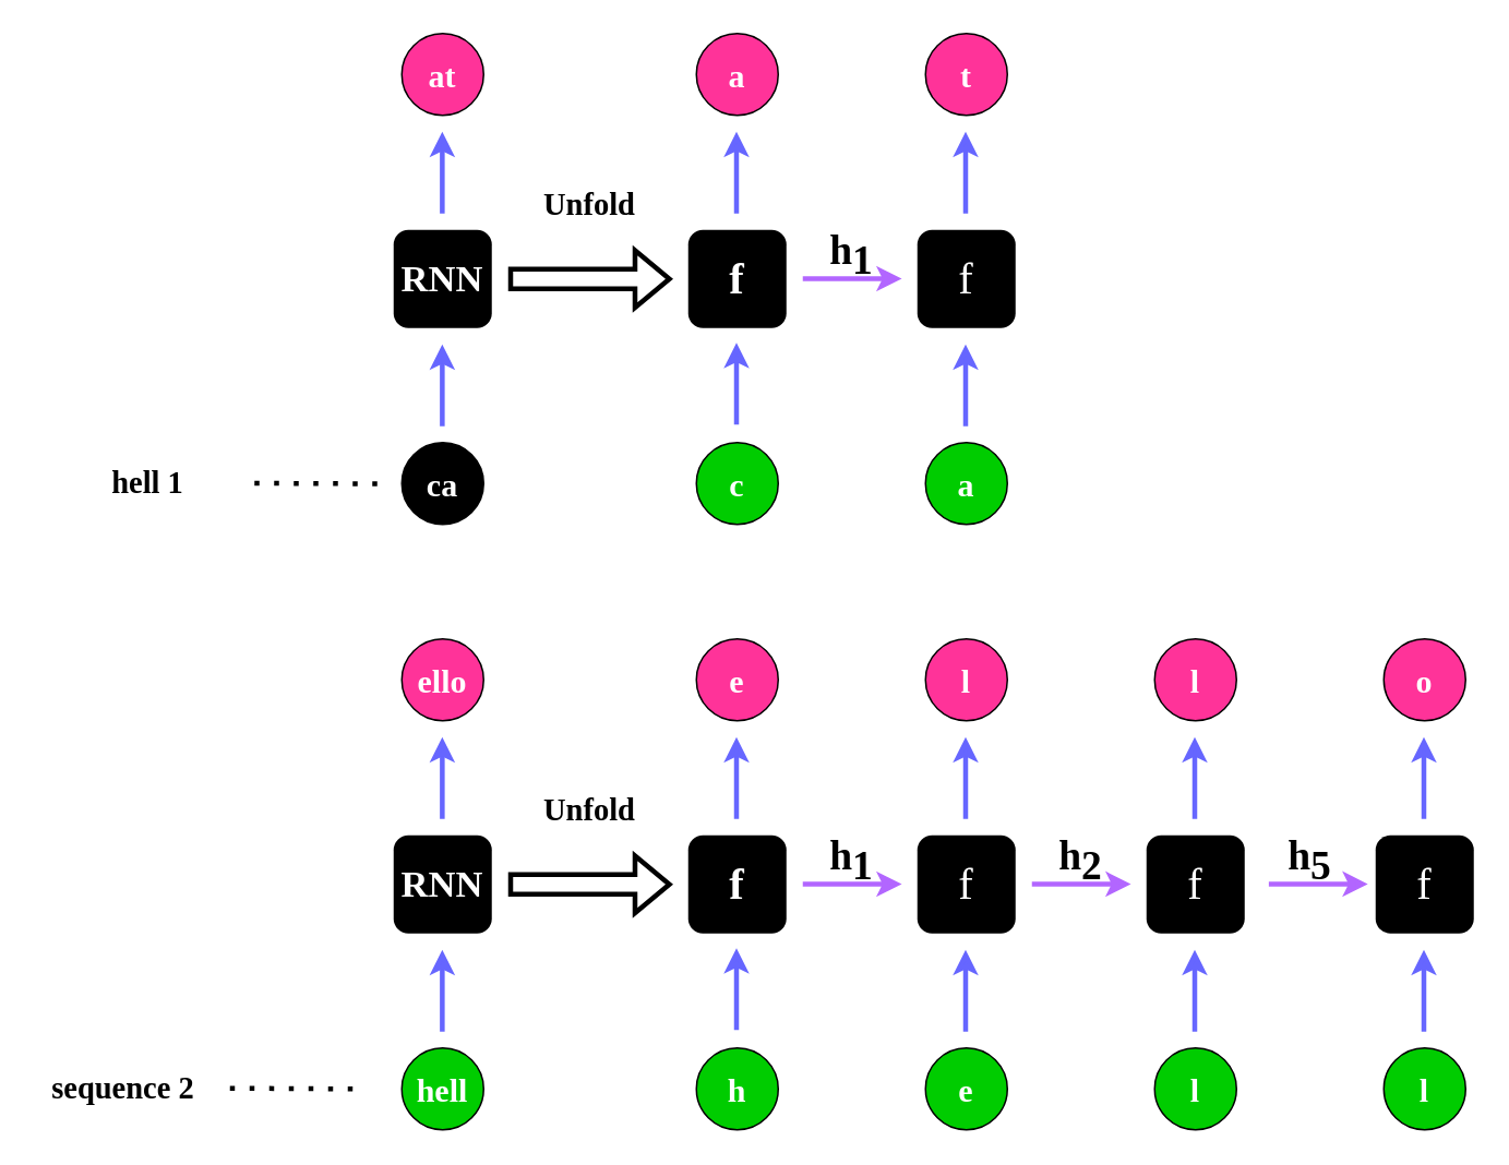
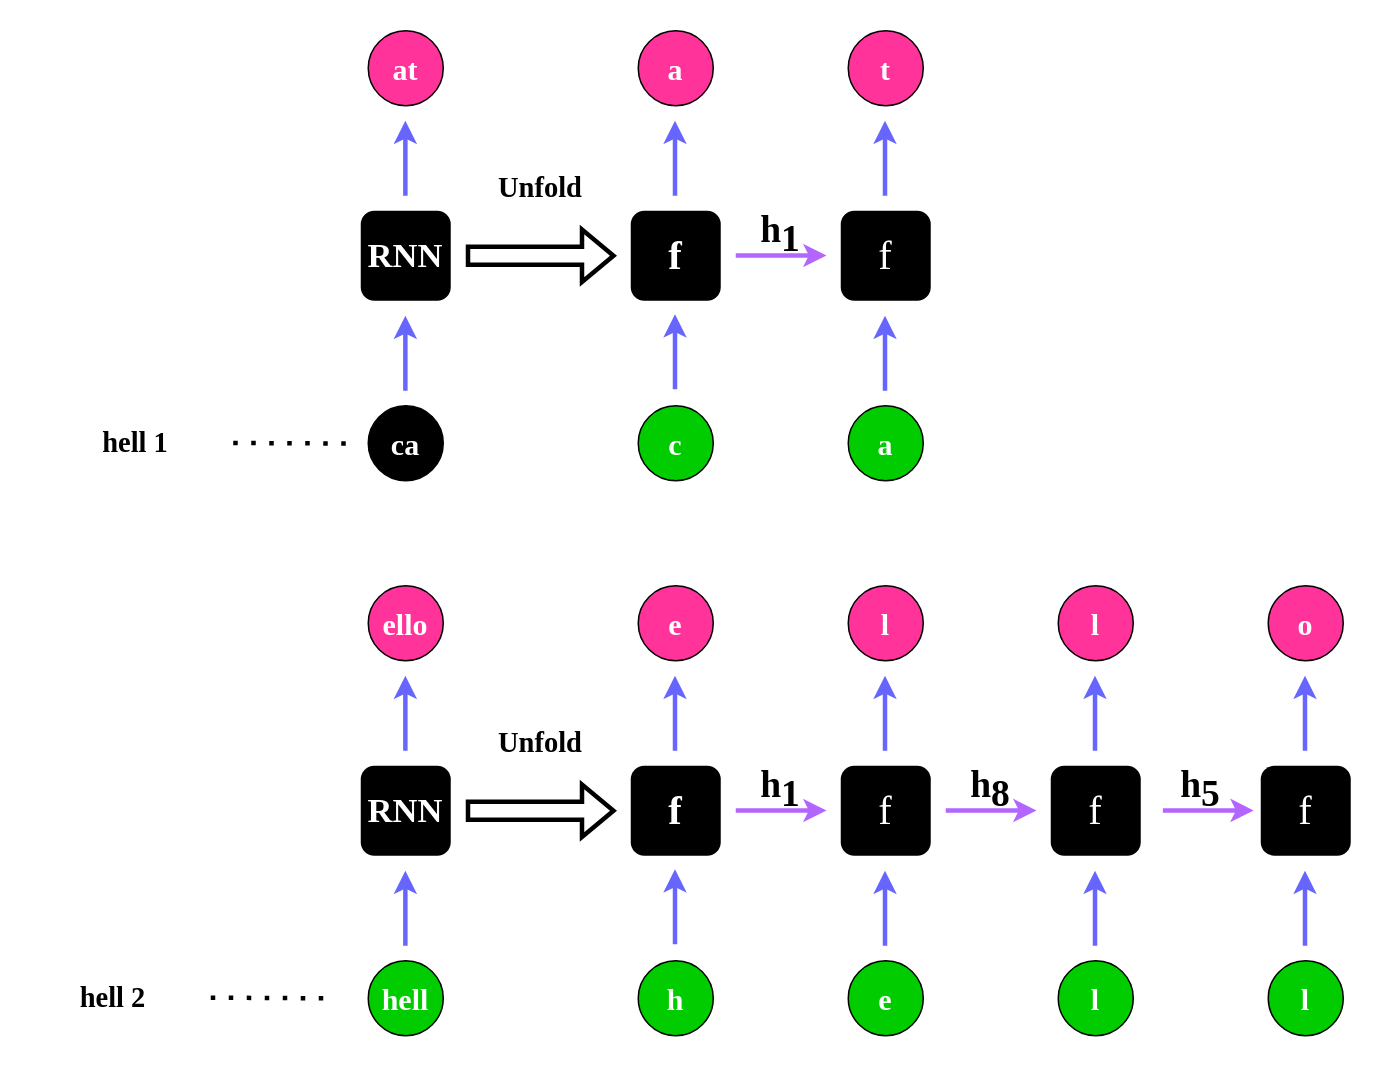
- <mxCell id="26" value="&lt;font style=&quot;font-size: 25px;&quot;&gt;&lt;span style=&quot;font-size: 25px;&quot;&gt;&lt;span style=&quot;font-size: 25px;&quot;&gt;h&lt;/span&gt;&lt;span style=&quot;font-size: 25px;&quot;&gt;&lt;sub style=&quot;font-size: 25px;&quot;&gt;2&lt;/sub&gt;&lt;/span&gt;&lt;/span&gt;&lt;/font&gt;" style="text;html=1;align=center;verticalAlign=middle;whiteSpace=wrap;rounded=0;fontFamily=Italianno;fontSource=https%3A%2F%2Ffonts.googleapis.com%2Fcss%3Ffamily%3DItalianno;fontSize=25;fontStyle=1" parent="1" vertex="1"><mxGeometry x="630" y="510" width="60" height="30" as="geometry" /></mxCell>
+ <mxCell id="26" value="&lt;font style=&quot;font-size: 25px;&quot;&gt;&lt;span style=&quot;font-size: 25px;&quot;&gt;&lt;span style=&quot;font-size: 25px;&quot;&gt;h&lt;/span&gt;&lt;span style=&quot;font-size: 25px;&quot;&gt;&lt;sub style=&quot;font-size: 25px;&quot;&gt;8&lt;/sub&gt;&lt;/span&gt;&lt;/span&gt;&lt;/font&gt;" style="text;html=1;align=center;verticalAlign=middle;whiteSpace=wrap;rounded=0;fontFamily=Italianno;fontSource=https%3A%2F%2Ffonts.googleapis.com%2Fcss%3Ffamily%3DItalianno;fontSize=25;fontStyle=1" parent="1" vertex="1"><mxGeometry x="630" y="510" width="60" height="30" as="geometry" /></mxCell>
- <mxCell id="57" value="&lt;b&gt;&lt;font style=&quot;font-size: 19px;&quot; face=&quot;Ubuntu&quot;&gt;sequence 2&lt;/font&gt;&lt;/b&gt;" style="text;html=1;align=center;verticalAlign=middle;whiteSpace=wrap;rounded=0;" parent="1" vertex="1"><mxGeometry x="20" y="650" width="110" height="30" as="geometry" /></mxCell>
+ <mxCell id="57" value="&lt;b&gt;&lt;font style=&quot;font-size: 19px;&quot; face=&quot;Ubuntu&quot;&gt;hell 2&lt;/font&gt;&lt;/b&gt;" style="text;html=1;align=center;verticalAlign=middle;whiteSpace=wrap;rounded=0;" parent="1" vertex="1"><mxGeometry x="20" y="650" width="110" height="30" as="geometry" /></mxCell>
